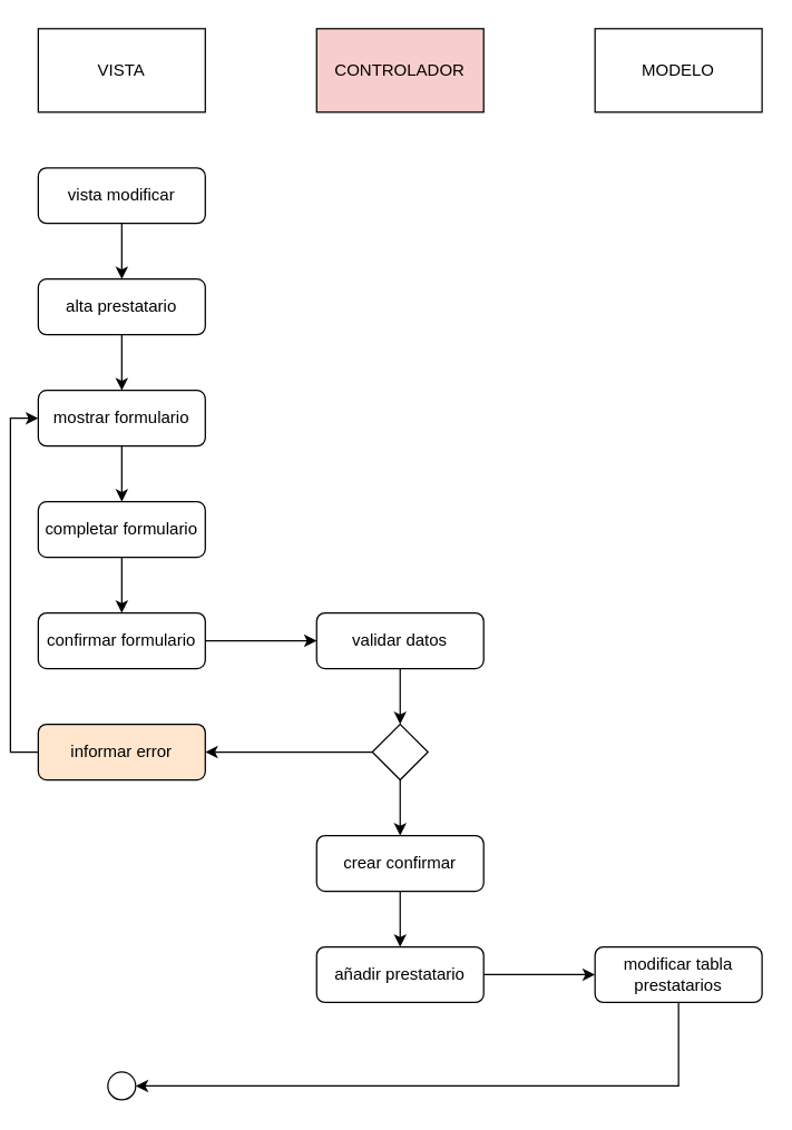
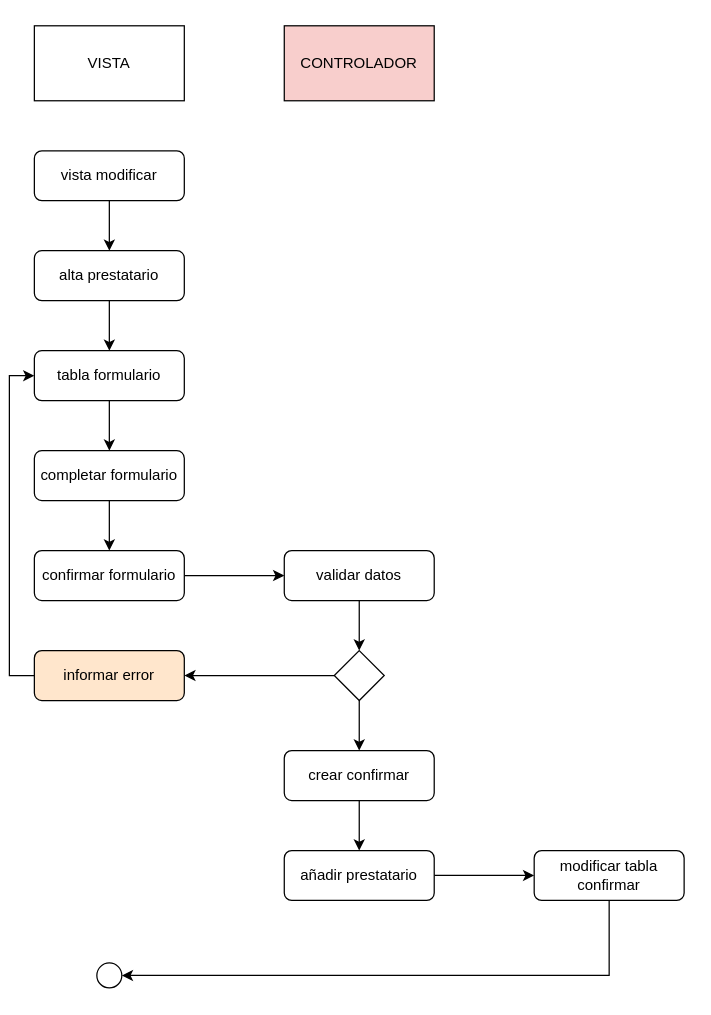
- <mxCell id="4" value="MODELO" style="rounded=0;whiteSpace=wrap;html=1;" vertex="1" parent="1"><mxGeometry x="420" y="20" width="120" height="60" as="geometry" /></mxCell>
- <mxCell id="6" value="mostrar formulario" style="rounded=1;whiteSpace=wrap;html=1;" vertex="1" parent="1"><mxGeometry x="20" y="280" width="120" height="40" as="geometry" /></mxCell>
+ <mxCell id="6" value="tabla formulario" style="rounded=1;whiteSpace=wrap;html=1;" vertex="1" parent="1"><mxGeometry x="20" y="280" width="120" height="40" as="geometry" /></mxCell>
- <mxCell id="24" value="modificar tabla prestatarios" style="rounded=1;whiteSpace=wrap;html=1;" vertex="1" parent="1"><mxGeometry x="420" y="680" width="120" height="40" as="geometry" /></mxCell>
+ <mxCell id="24" value="modificar tabla confirmar" style="rounded=1;whiteSpace=wrap;html=1;" vertex="1" parent="1"><mxGeometry x="420" y="680" width="120" height="40" as="geometry" /></mxCell>
